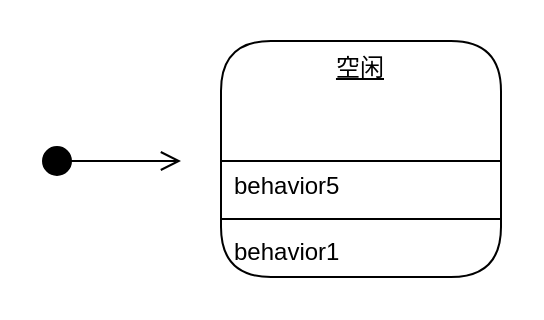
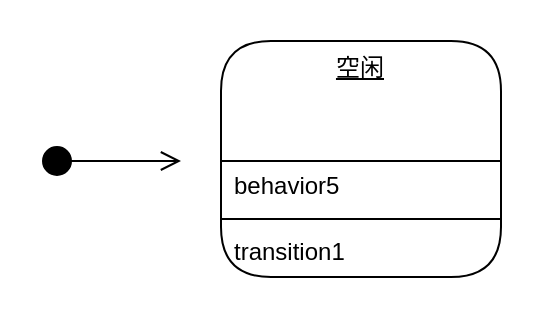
- <mxCell id="6" value="behavior1" style="fillColor=none;strokeColor=none;align=left;verticalAlign=middle;spacingLeft=5;whiteSpace=wrap;html=1;" vertex="1" parent="3"><mxGeometry y="93" width="140" height="25" as="geometry" /></mxCell>
+ <mxCell id="6" value="transition1" style="fillColor=none;strokeColor=none;align=left;verticalAlign=middle;spacingLeft=5;whiteSpace=wrap;html=1;" vertex="1" parent="3"><mxGeometry y="93" width="140" height="25" as="geometry" /></mxCell>
